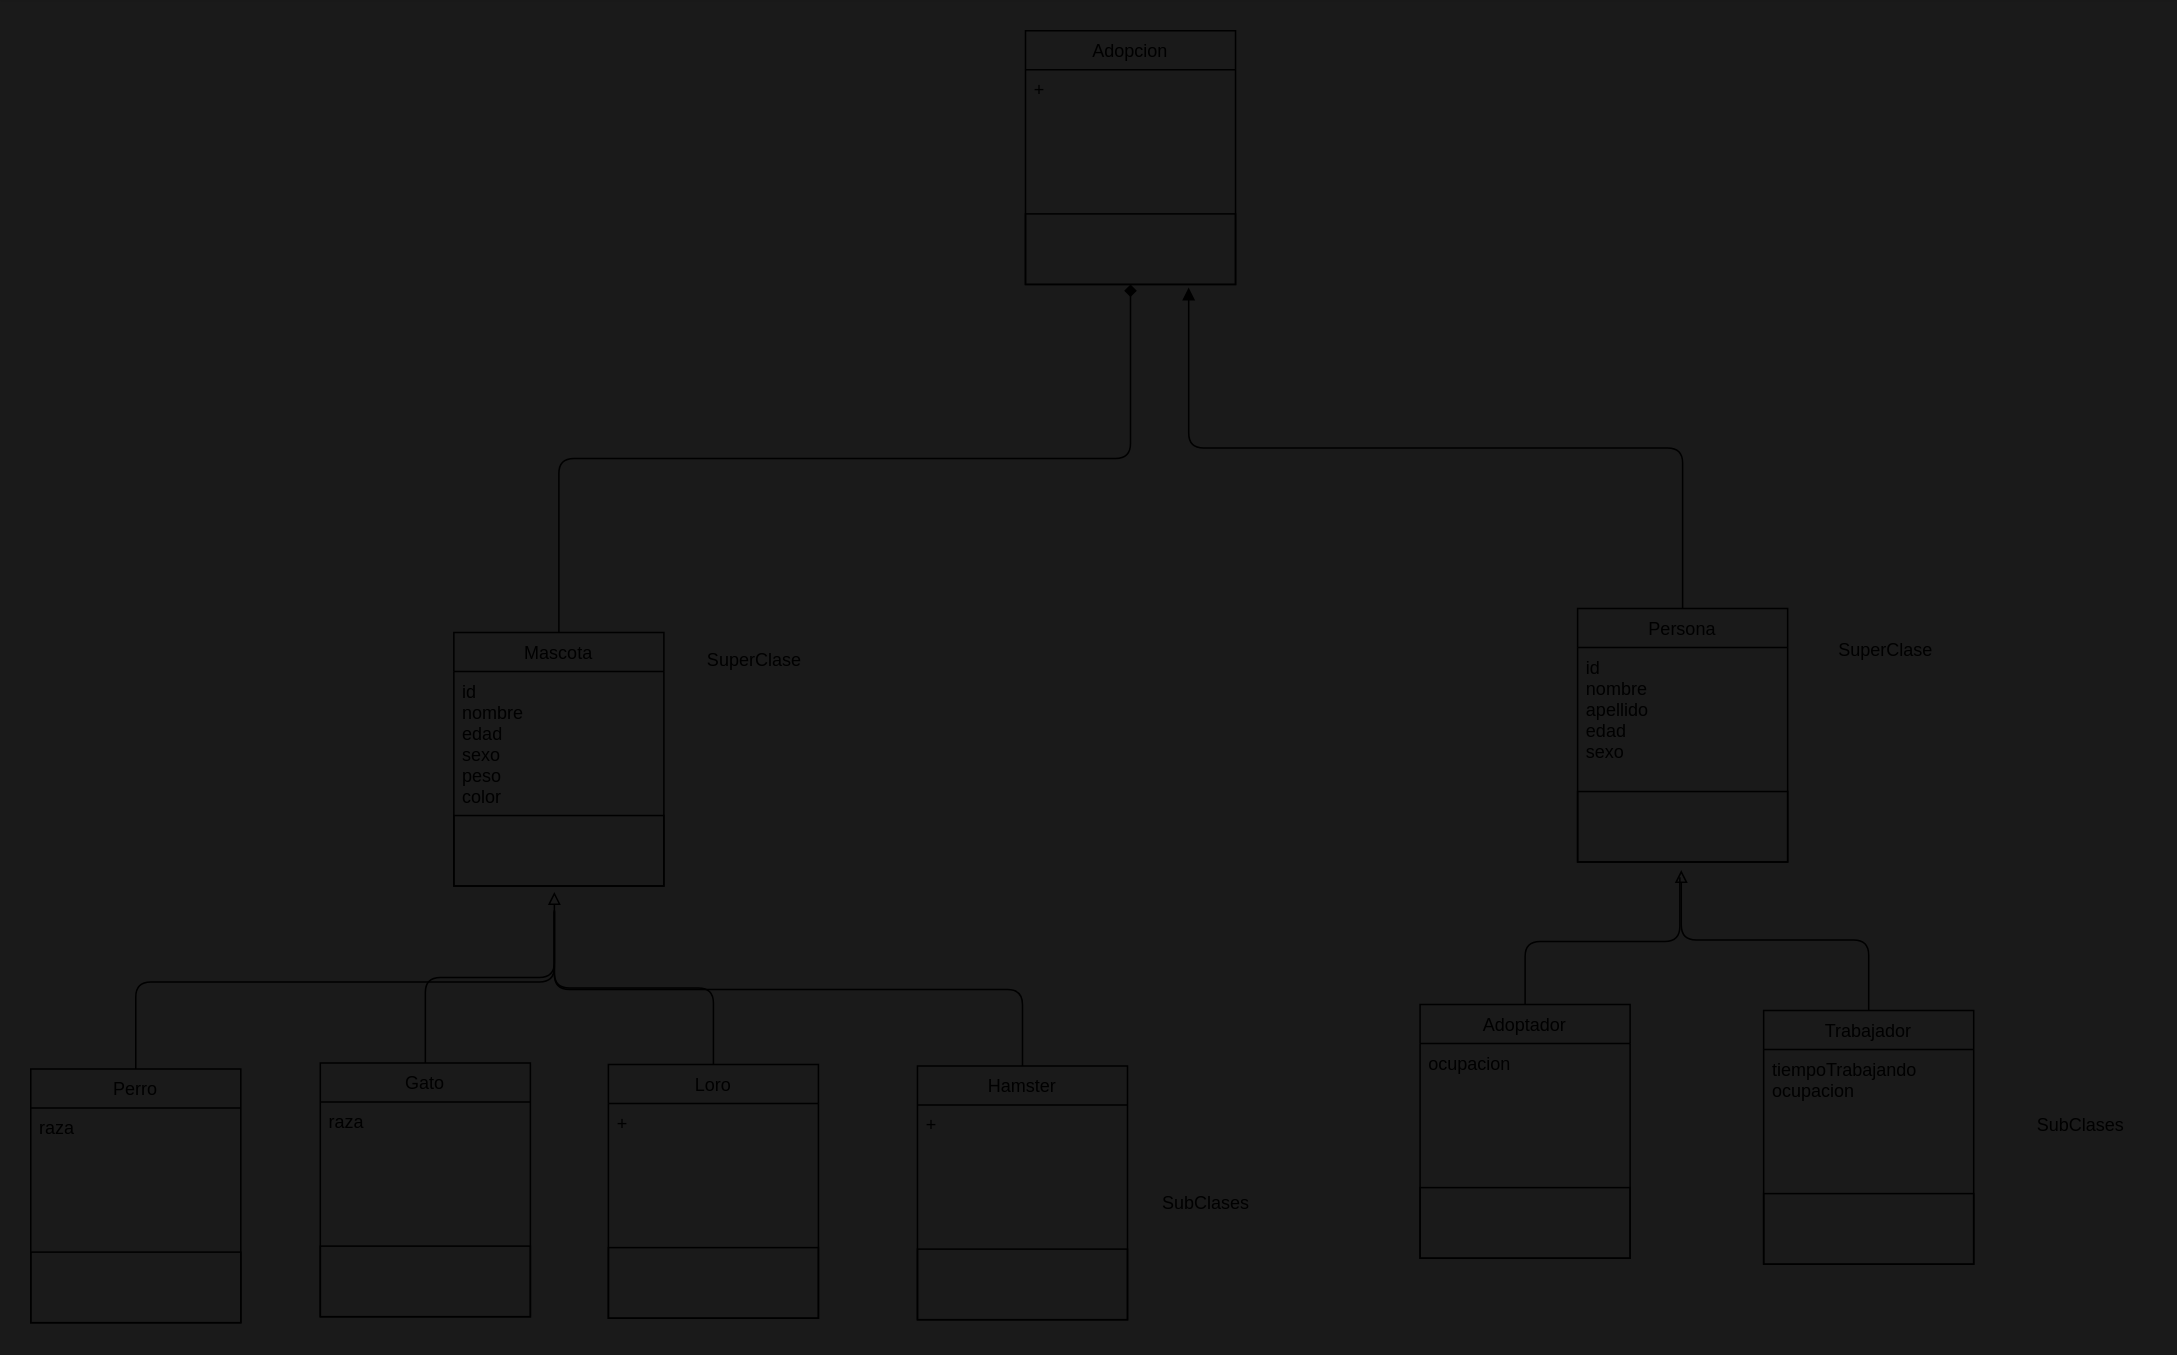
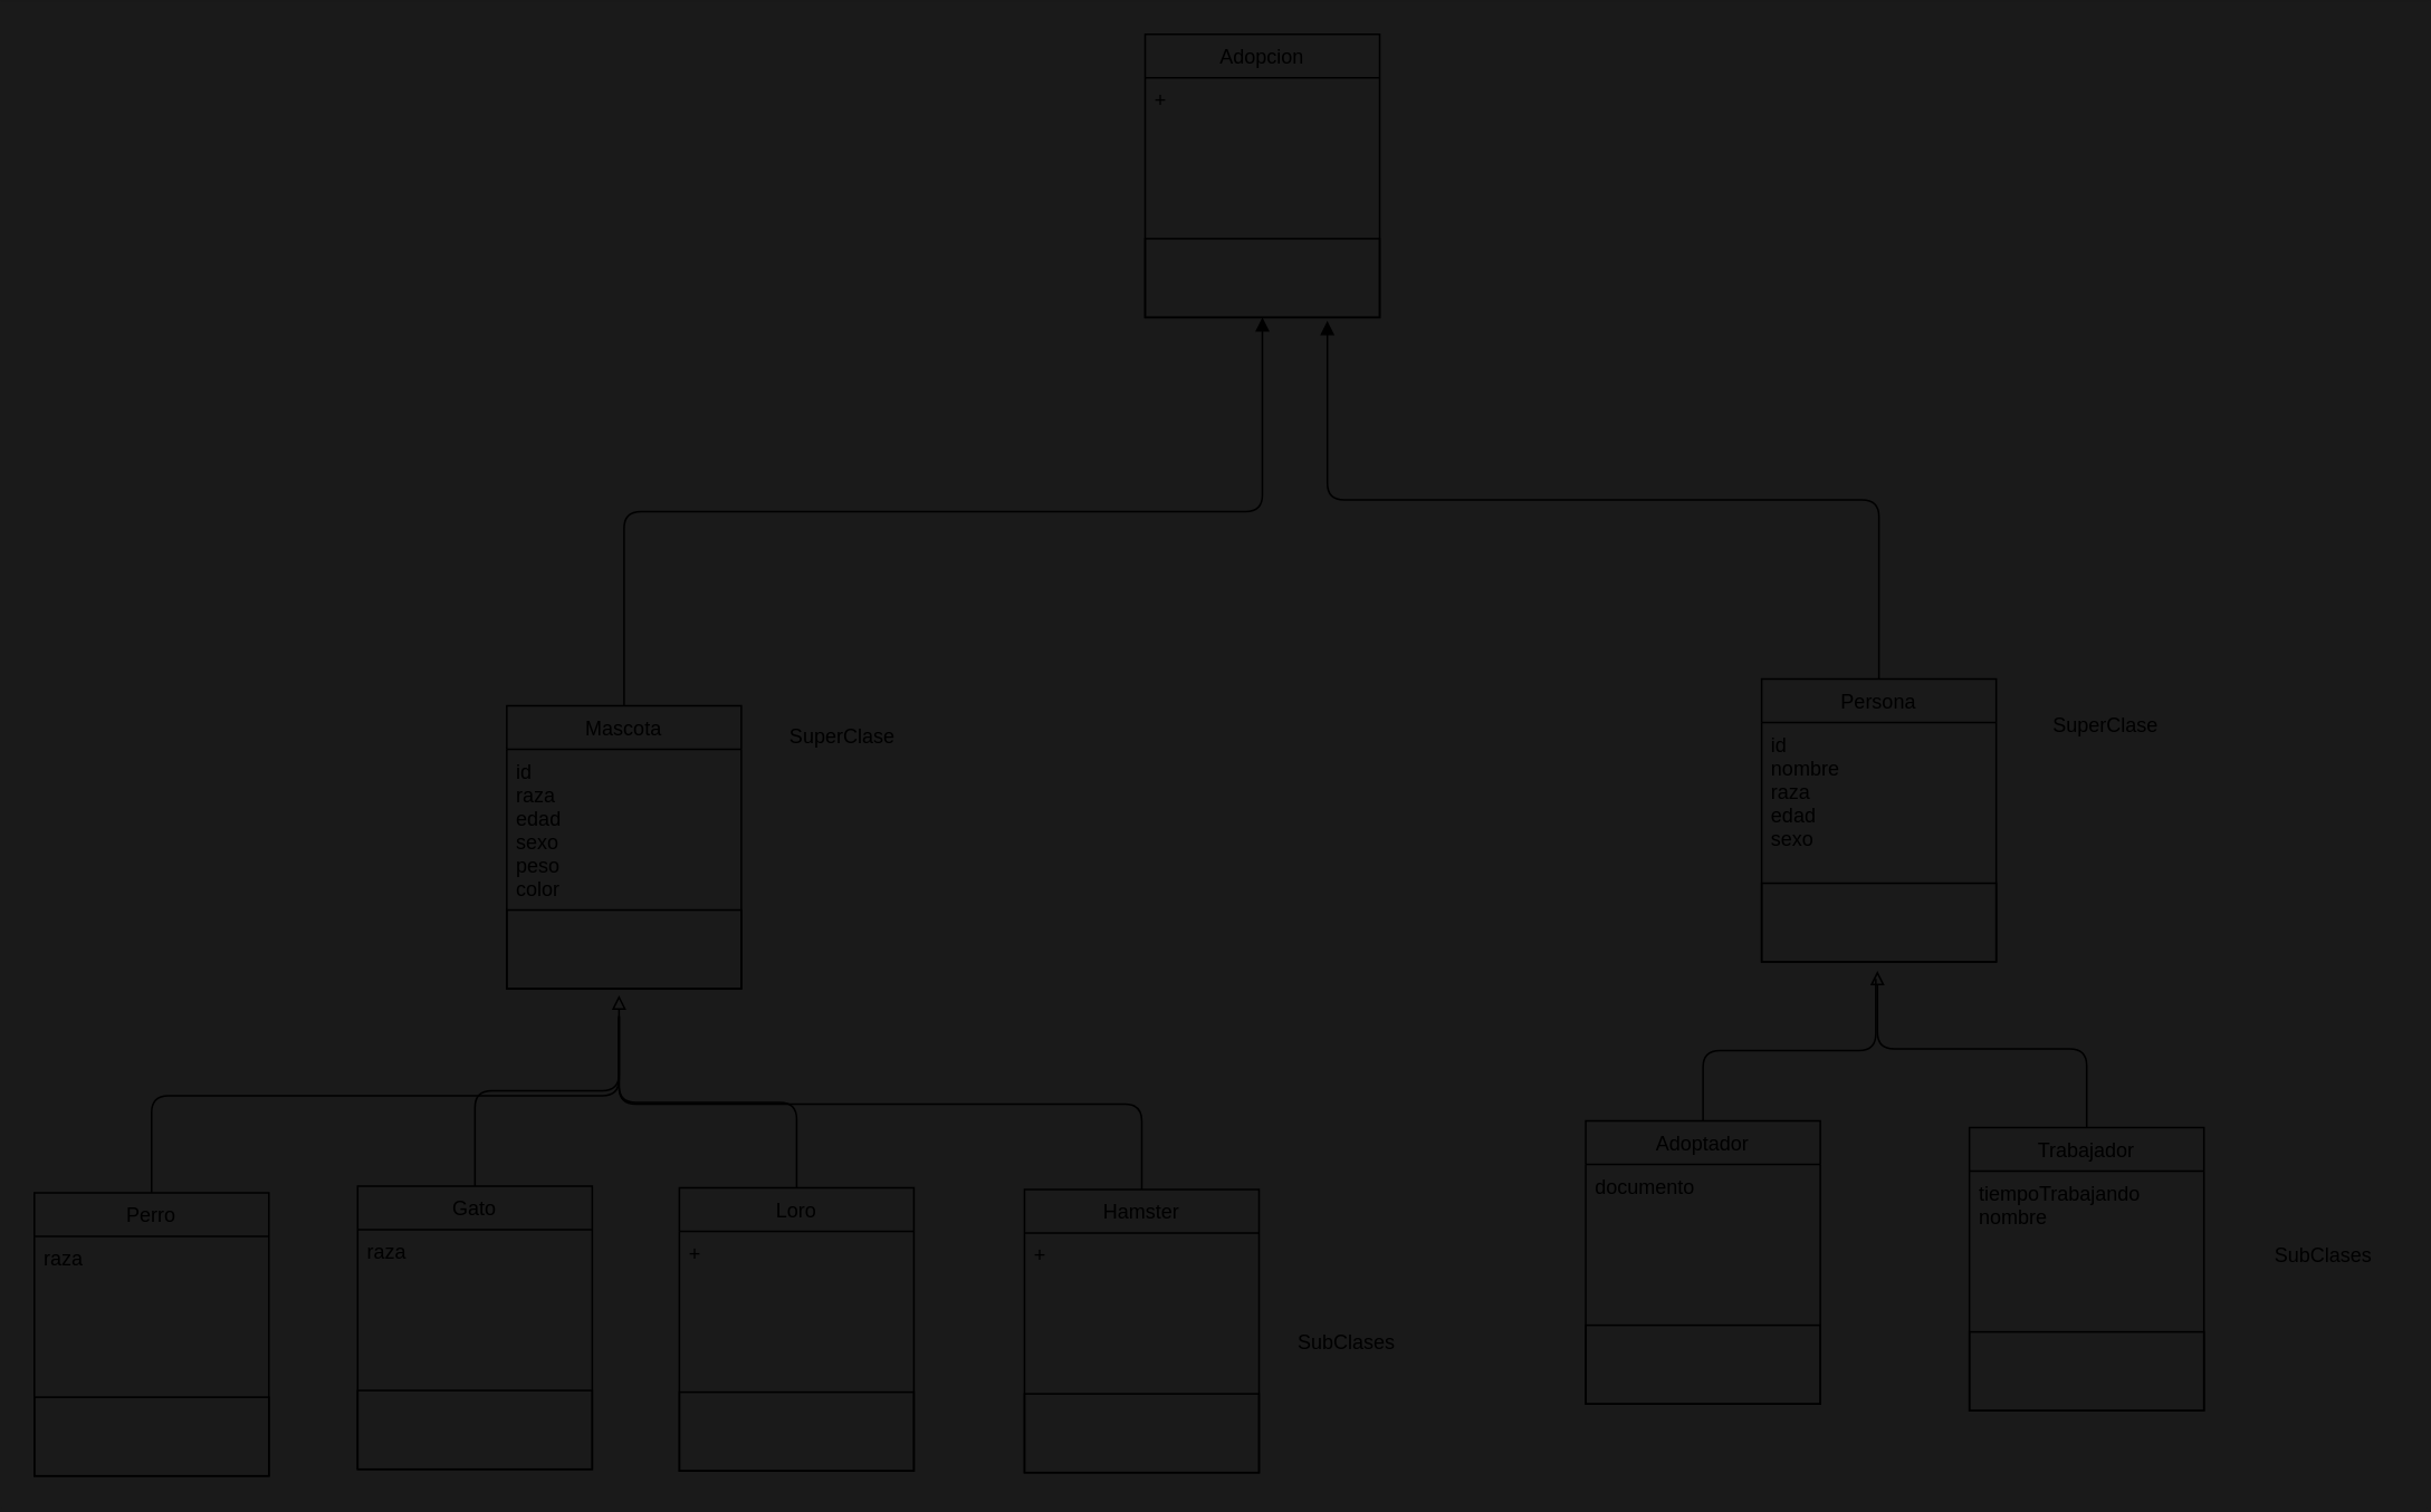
- <mxCell id="2" style="edgeStyle=elbowEdgeStyle;elbow=vertical;html=1;entryX=0.5;entryY=1;entryDx=0;entryDy=0;endArrow=diamond;endFill=1;" edge="1" parent="1" source="3" target="34"><mxGeometry relative="1" as="geometry"><Array as="points" /></mxGeometry></mxCell>
+ <mxCell id="2" style="edgeStyle=elbowEdgeStyle;elbow=vertical;html=1;entryX=0.5;entryY=1;entryDx=0;entryDy=0;endArrow=block;endFill=1;" edge="1" parent="1" source="3" target="34"><mxGeometry relative="1" as="geometry"><Array as="points" /></mxGeometry></mxCell>
- <mxCell id="24" value="id&#10;nombre&#10;apellido&#10;edad&#10;sexo&#10;&#10;" style="text;strokeColor=none;fillColor=none;align=left;verticalAlign=top;spacingLeft=4;spacingRight=4;overflow=hidden;rotatable=0;points=[[0,0.5],[1,0.5]];portConstraint=eastwest;" vertex="1" parent="23"><mxGeometry y="26" width="140" height="96" as="geometry" /></mxCell>
+ <mxCell id="24" value="id&#10;nombre&#10;raza&#10;edad&#10;sexo&#10;&#10;" style="text;strokeColor=none;fillColor=none;align=left;verticalAlign=top;spacingLeft=4;spacingRight=4;overflow=hidden;rotatable=0;points=[[0,0.5],[1,0.5]];portConstraint=eastwest;" vertex="1" parent="23"><mxGeometry y="26" width="140" height="96" as="geometry" /></mxCell>
- <mxCell id="4" value="id&#10;nombre&#10;edad&#10;sexo&#10;peso&#10;color&#10;&#10;&#10;" style="text;strokeColor=none;fillColor=none;align=left;verticalAlign=top;spacingLeft=4;spacingRight=4;overflow=hidden;rotatable=0;points=[[0,0.5],[1,0.5]];portConstraint=eastwest;" vertex="1" parent="3"><mxGeometry y="26" width="140" height="96" as="geometry" /></mxCell>
+ <mxCell id="4" value="id&#10;raza&#10;edad&#10;sexo&#10;peso&#10;color&#10;&#10;&#10;" style="text;strokeColor=none;fillColor=none;align=left;verticalAlign=top;spacingLeft=4;spacingRight=4;overflow=hidden;rotatable=0;points=[[0,0.5],[1,0.5]];portConstraint=eastwest;" vertex="1" parent="3"><mxGeometry y="26" width="140" height="96" as="geometry" /></mxCell>
- <mxCell id="28" value="ocupacion" style="text;strokeColor=none;fillColor=none;align=left;verticalAlign=top;spacingLeft=4;spacingRight=4;overflow=hidden;rotatable=0;points=[[0,0.5],[1,0.5]];portConstraint=eastwest;" vertex="1" parent="27"><mxGeometry y="26" width="140" height="96" as="geometry" /></mxCell>
+ <mxCell id="28" value="documento" style="text;strokeColor=none;fillColor=none;align=left;verticalAlign=top;spacingLeft=4;spacingRight=4;overflow=hidden;rotatable=0;points=[[0,0.5],[1,0.5]];portConstraint=eastwest;" vertex="1" parent="27"><mxGeometry y="26" width="140" height="96" as="geometry" /></mxCell>
- <mxCell id="32" value="tiempoTrabajando&#10;ocupacion" style="text;strokeColor=none;fillColor=none;align=left;verticalAlign=top;spacingLeft=4;spacingRight=4;overflow=hidden;rotatable=0;points=[[0,0.5],[1,0.5]];portConstraint=eastwest;" vertex="1" parent="31"><mxGeometry y="26" width="140" height="96" as="geometry" /></mxCell>
+ <mxCell id="32" value="tiempoTrabajando&#10;nombre" style="text;strokeColor=none;fillColor=none;align=left;verticalAlign=top;spacingLeft=4;spacingRight=4;overflow=hidden;rotatable=0;points=[[0,0.5],[1,0.5]];portConstraint=eastwest;" vertex="1" parent="31"><mxGeometry y="26" width="140" height="96" as="geometry" /></mxCell>
